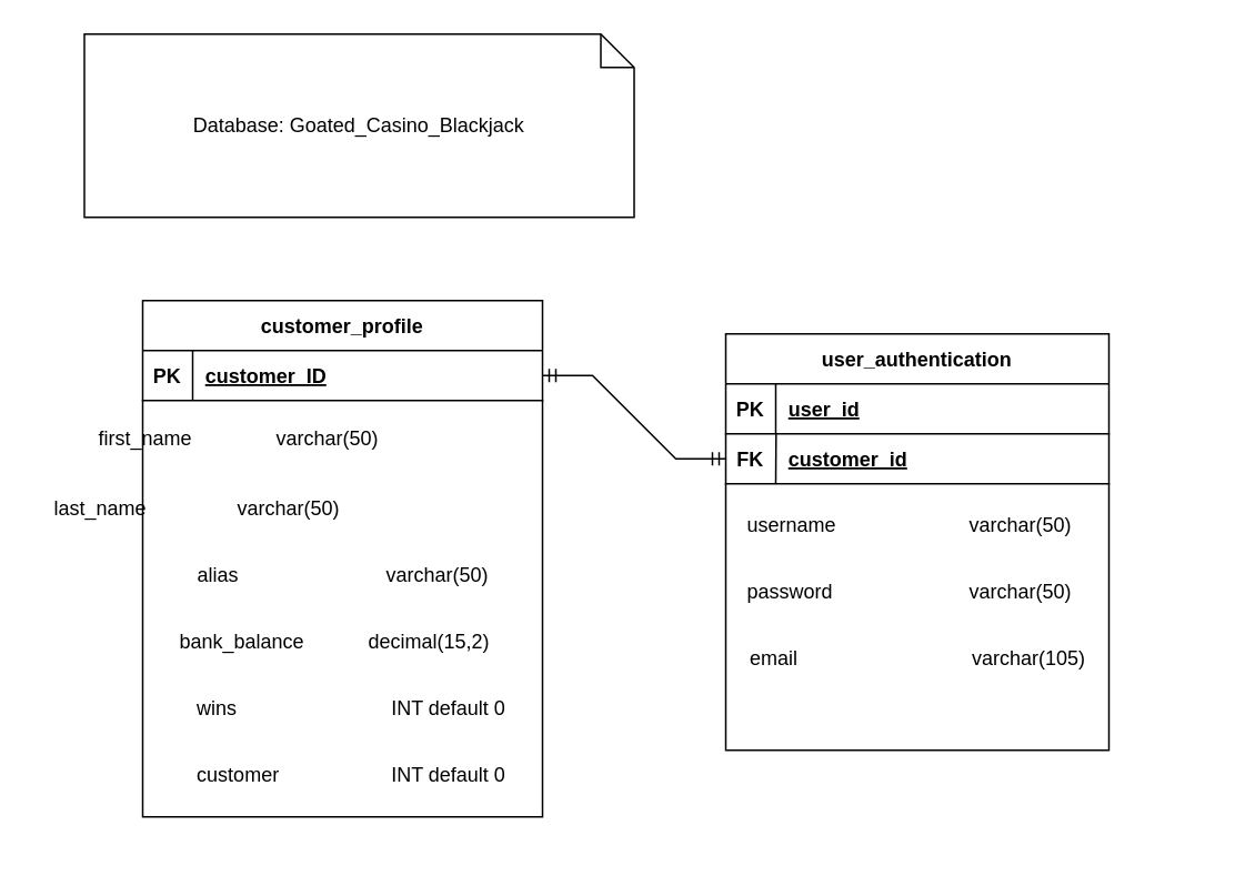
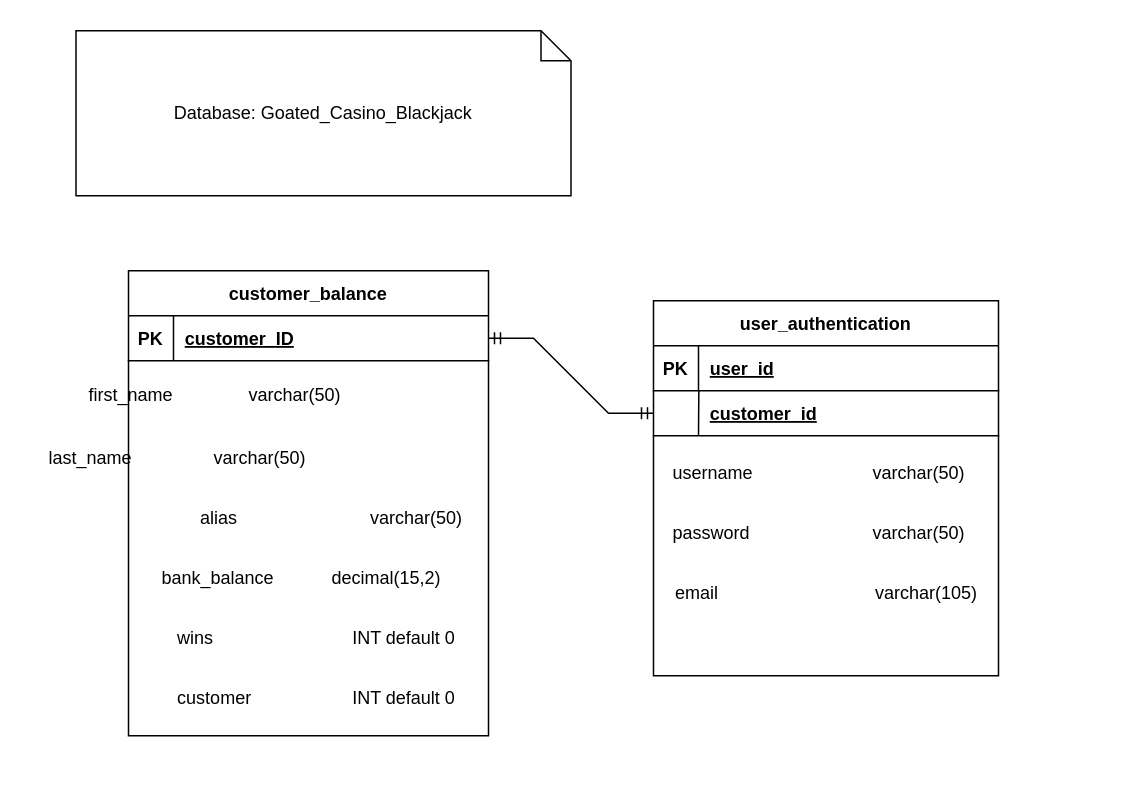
- <mxCell id="7" value="customer_profile" style="shape=table;startSize=30;container=1;collapsible=1;childLayout=tableLayout;fixedRows=1;rowLines=0;fontStyle=1;align=center;resizeLast=1;" parent="6" vertex="1"><mxGeometry width="240" height="310" as="geometry" /></mxCell>
+ <mxCell id="7" value="customer_balance" style="shape=table;startSize=30;container=1;collapsible=1;childLayout=tableLayout;fixedRows=1;rowLines=0;fontStyle=1;align=center;resizeLast=1;" parent="6" vertex="1"><mxGeometry width="240" height="310" as="geometry" /></mxCell>
- <mxCell id="27" value="FK" style="shape=partialRectangle;overflow=hidden;connectable=0;fillColor=none;top=0;left=0;bottom=0;right=0;fontStyle=1;" vertex="1" parent="26"><mxGeometry width="30" height="30" as="geometry"><mxRectangle width="30" height="30" as="alternateBounds" /></mxGeometry></mxCell>
- <mxCell id="11" value="alias&amp;nbsp; &amp;nbsp; &amp;nbsp; &amp;nbsp; &amp;nbsp; &amp;nbsp; &amp;nbsp;&lt;span style=&quot;white-space: pre;&quot;&gt;&#09;&lt;/span&gt;&amp;nbsp; &amp;nbsp; &amp;nbsp; &amp;nbsp; &amp;nbsp; varchar(50)" style="text;html=1;align=center;verticalAlign=middle;resizable=0;points=[];autosize=1;strokeColor=none;fillColor=none;" vertex="1" parent="6"><mxGeometry x="20" y="150" width="200" height="30" as="geometry" /></mxCell>
+ <mxCell id="11" value="alias&amp;nbsp; &amp;nbsp; &amp;nbsp; &amp;nbsp; &amp;nbsp; &amp;nbsp; &amp;nbsp;&lt;span style=&quot;white-space: pre;&quot;&gt;&#09;&lt;/span&gt;&amp;nbsp; &amp;nbsp; &amp;nbsp; &amp;nbsp; &amp;nbsp; varchar(50)" style="text;html=1;align=center;verticalAlign=middle;resizable=0;points=[];autosize=1;strokeColor=none;fillColor=none;" vertex="1" parent="6"><mxGeometry x="35" y="150" width="200" height="30" as="geometry" /></mxCell>
